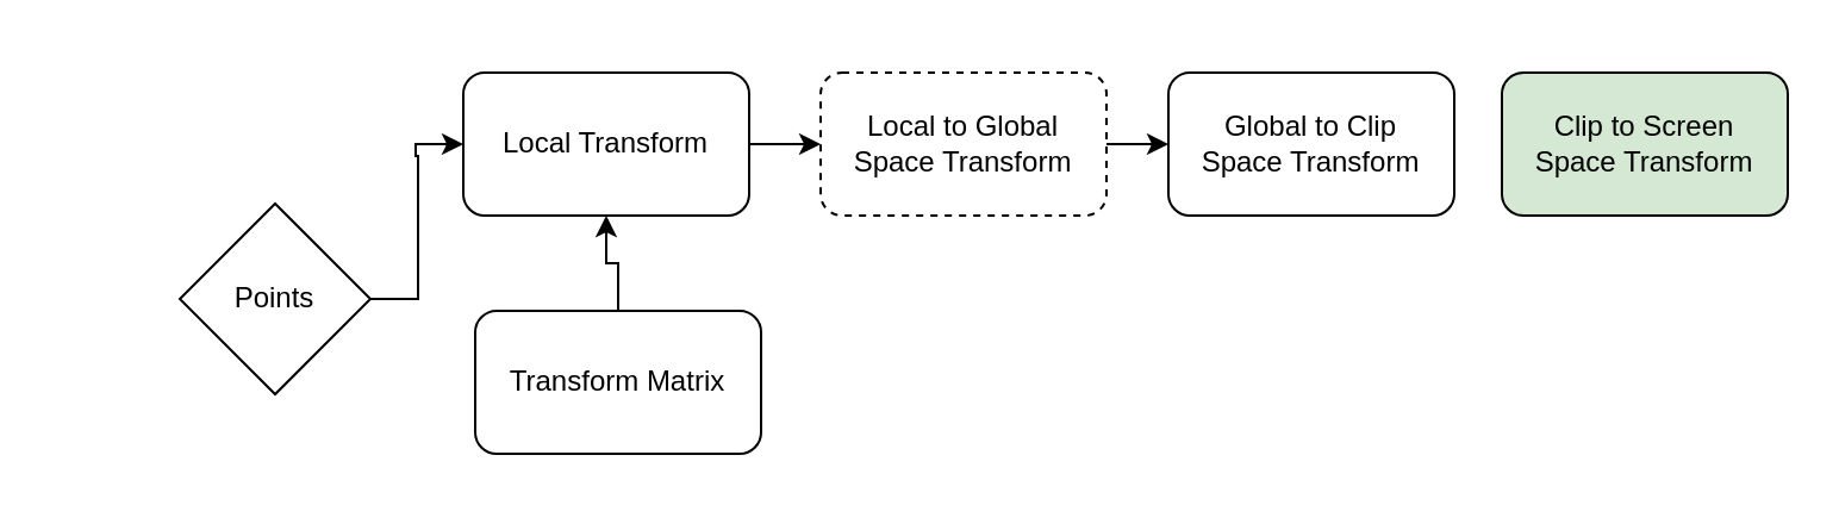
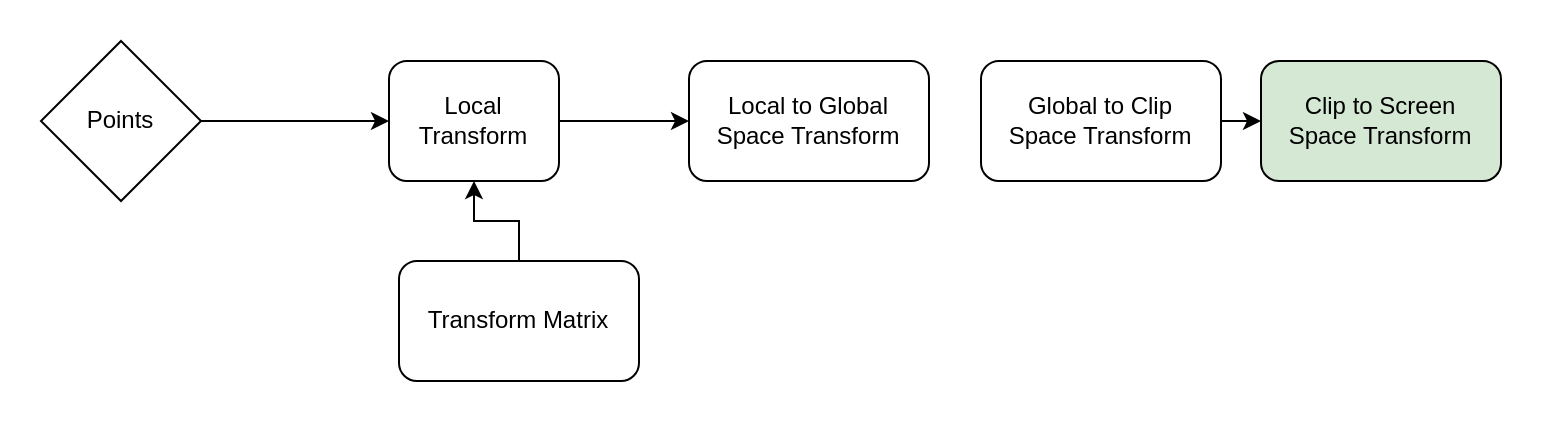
- <mxCell id="7" value="Local Transform" style="rounded=1;whiteSpace=wrap;html=1;" vertex="1" parent="1"><mxGeometry x="194" y="30" width="120" height="60" as="geometry" /></mxCell>
+ <mxCell id="7" value="Local Transform" style="rounded=1;whiteSpace=wrap;html=1;" vertex="1" parent="1"><mxGeometry x="194" y="30" width="85" height="60" as="geometry" /></mxCell>
- <mxCell id="3" value="Local to Global&lt;br&gt;Space Transform" style="rounded=1;whiteSpace=wrap;html=1;dashed=1;" vertex="1" parent="1"><mxGeometry x="344" y="30" width="120" height="60" as="geometry" /></mxCell>
+ <mxCell id="3" value="Local to Global&lt;br&gt;Space Transform" style="rounded=1;whiteSpace=wrap;html=1;" vertex="1" parent="1"><mxGeometry x="344" y="30" width="120" height="60" as="geometry" /></mxCell>
- <mxCell id="2" style="edgeStyle=orthogonalEdgeStyle;rounded=0;orthogonalLoop=1;jettySize=auto;html=1;" edge="1" parent="1" source="3" target="5"><mxGeometry relative="1" as="geometry" /></mxCell>
+ <mxCell id="4" style="edgeStyle=orthogonalEdgeStyle;rounded=1;orthogonalLoop=1;jettySize=auto;html=1;" edge="1" parent="1" source="5" target="8"><mxGeometry relative="1" as="geometry"><mxPoint x="640" y="60" as="targetPoint" /></mxGeometry></mxCell>
- <mxCell id="12" value="Points" style="rhombus;whiteSpace=wrap;html=1;" vertex="1" parent="1"><mxGeometry x="75" y="85" width="80" height="80" as="geometry" /></mxCell>
+ <mxCell id="12" value="Points" style="rhombus;whiteSpace=wrap;html=1;" vertex="1" parent="1"><mxGeometry x="20" y="20" width="80" height="80" as="geometry" /></mxCell>
